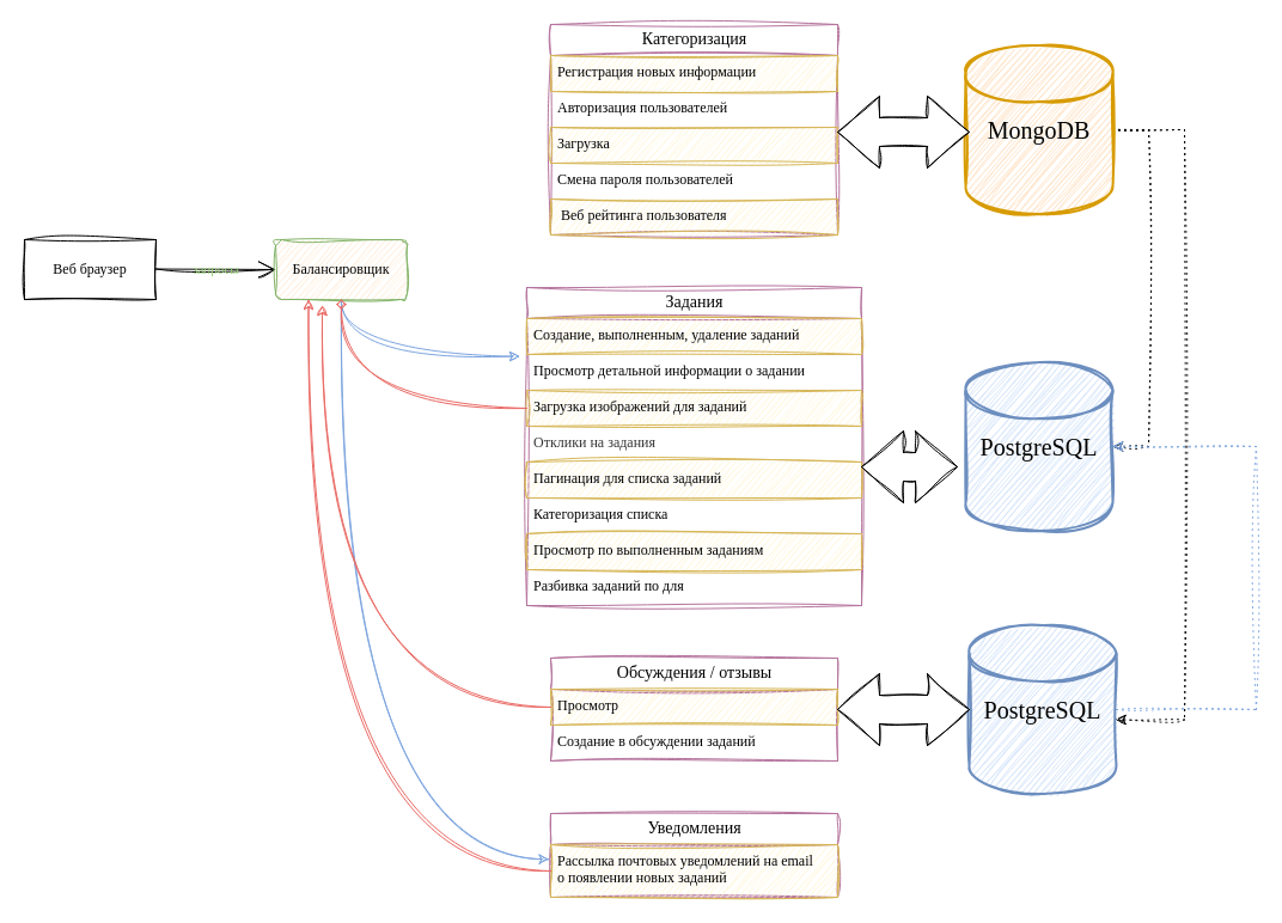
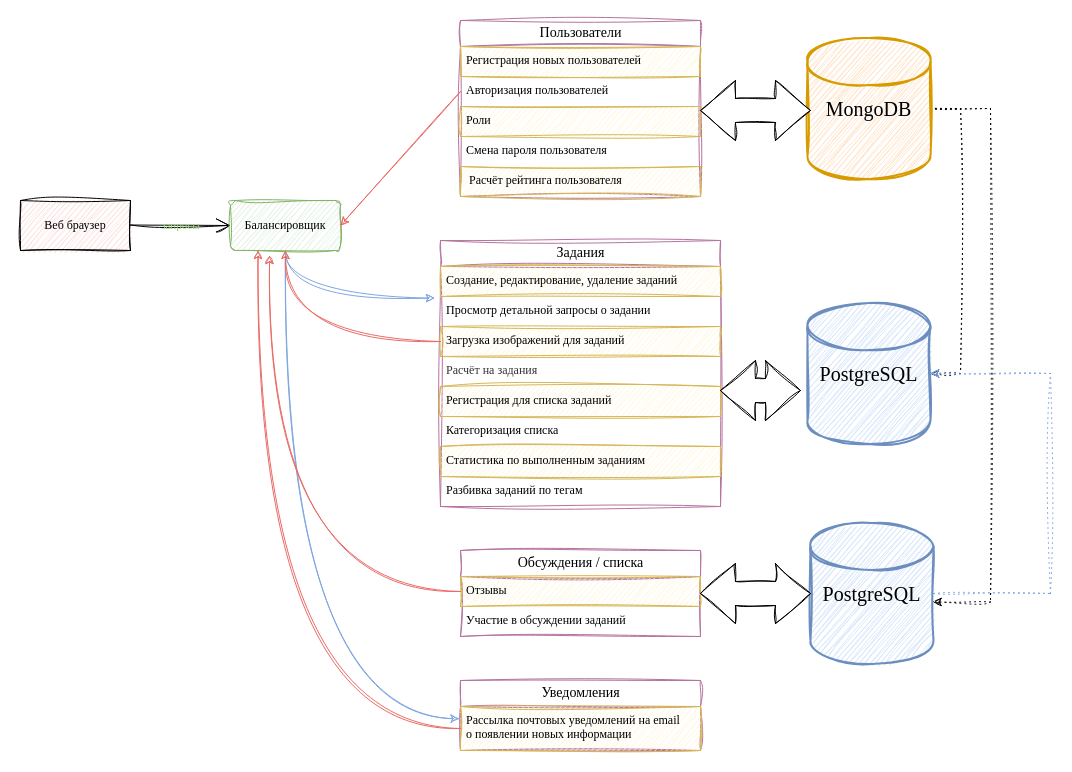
- <mxCell id="7" value="Категоризация" style="swimlane;fontStyle=0;childLayout=stackLayout;horizontal=1;startSize=26;horizontalStack=0;resizeParent=1;resizeParentMax=0;resizeLast=0;collapsible=1;marginBottom=0;align=center;fontSize=14;sketch=1;jiggle=2;curveFitting=1;fontFamily=Comic Sans MS;html=1;labelBackgroundColor=none;strokeColor=#B5739D;" vertex="1" parent="1"><mxGeometry x="460" y="20" width="240" height="176" as="geometry" /></mxCell>
+ <mxCell id="7" value="Пользователи" style="swimlane;fontStyle=0;childLayout=stackLayout;horizontal=1;startSize=26;horizontalStack=0;resizeParent=1;resizeParentMax=0;resizeLast=0;collapsible=1;marginBottom=0;align=center;fontSize=14;sketch=1;jiggle=2;curveFitting=1;fontFamily=Comic Sans MS;html=1;labelBackgroundColor=none;strokeColor=#B5739D;" vertex="1" parent="1"><mxGeometry x="460" y="20" width="240" height="176" as="geometry" /></mxCell>
- <mxCell id="8" value="Регистрация новых информации" style="text;strokeColor=#d6b656;fillColor=#fff2cc;spacingLeft=4;spacingRight=4;overflow=hidden;rotatable=0;points=[[0,0.5],[1,0.5]];portConstraint=eastwest;fontSize=12;whiteSpace=wrap;html=1;fontFamily=Comic Sans MS;sketch=1;curveFitting=1;jiggle=2;labelBackgroundColor=none;" vertex="1" parent="7"><mxGeometry y="26" width="240" height="30" as="geometry" /></mxCell>
+ <mxCell id="8" value="Регистрация новых пользователей" style="text;strokeColor=#d6b656;fillColor=#fff2cc;spacingLeft=4;spacingRight=4;overflow=hidden;rotatable=0;points=[[0,0.5],[1,0.5]];portConstraint=eastwest;fontSize=12;whiteSpace=wrap;html=1;fontFamily=Comic Sans MS;sketch=1;curveFitting=1;jiggle=2;labelBackgroundColor=none;" vertex="1" parent="7"><mxGeometry y="26" width="240" height="30" as="geometry" /></mxCell>
- <mxCell id="10" value="Загрузка" style="text;strokeColor=#d6b656;fillColor=#fff2cc;spacingLeft=4;spacingRight=4;overflow=hidden;rotatable=0;points=[[0,0.5],[1,0.5]];portConstraint=eastwest;fontSize=12;whiteSpace=wrap;html=1;fontFamily=Comic Sans MS;sketch=1;curveFitting=1;jiggle=2;labelBackgroundColor=none;" vertex="1" parent="7"><mxGeometry y="86" width="240" height="30" as="geometry" /></mxCell>
+ <mxCell id="10" value="Роли" style="text;strokeColor=#d6b656;fillColor=#fff2cc;spacingLeft=4;spacingRight=4;overflow=hidden;rotatable=0;points=[[0,0.5],[1,0.5]];portConstraint=eastwest;fontSize=12;whiteSpace=wrap;html=1;fontFamily=Comic Sans MS;sketch=1;curveFitting=1;jiggle=2;labelBackgroundColor=none;" vertex="1" parent="7"><mxGeometry y="86" width="240" height="30" as="geometry" /></mxCell>
- <mxCell id="11" value="Смена пароля пользователей" style="text;spacingLeft=4;spacingRight=4;overflow=hidden;rotatable=0;points=[[0,0.5],[1,0.5]];portConstraint=eastwest;fontSize=12;whiteSpace=wrap;html=1;fontFamily=Comic Sans MS;sketch=1;curveFitting=1;jiggle=2;labelBackgroundColor=none;" vertex="1" parent="7"><mxGeometry y="116" width="240" height="30" as="geometry" /></mxCell>
+ <mxCell id="11" value="Смена пароля пользователя" style="text;spacingLeft=4;spacingRight=4;overflow=hidden;rotatable=0;points=[[0,0.5],[1,0.5]];portConstraint=eastwest;fontSize=12;whiteSpace=wrap;html=1;fontFamily=Comic Sans MS;sketch=1;curveFitting=1;jiggle=2;labelBackgroundColor=none;" vertex="1" parent="7"><mxGeometry y="116" width="240" height="30" as="geometry" /></mxCell>
+ <mxCell id="22" style="rounded=0;sketch=1;hachureGap=4;jiggle=2;curveFitting=1;orthogonalLoop=1;jettySize=auto;html=1;exitX=0;exitY=0.5;exitDx=0;exitDy=0;entryX=1;entryY=0.5;entryDx=0;entryDy=0;fontFamily=Architects Daughter;fontSource=https%3A%2F%2Ffonts.googleapis.com%2Fcss%3Ffamily%3DArchitects%2BDaughter;fontSize=16;elbow=vertical;strokeColor=#EA6B66;" edge="1" parent="1" source="9" target="6"><mxGeometry relative="1" as="geometry" /></mxCell>
- <mxCell id="12" value="&amp;nbsp;Веб рейтинга пользователя" style="text;strokeColor=#d6b656;fillColor=#fff2cc;spacingLeft=4;spacingRight=4;overflow=hidden;rotatable=0;points=[[0,0.5],[1,0.5]];portConstraint=eastwest;fontSize=12;whiteSpace=wrap;html=1;fontFamily=Comic Sans MS;sketch=1;curveFitting=1;jiggle=2;labelBackgroundColor=none;" vertex="1" parent="7"><mxGeometry y="146" width="240" height="30" as="geometry" /></mxCell>
+ <mxCell id="12" value="&amp;nbsp;Расчёт рейтинга пользователя" style="text;strokeColor=#d6b656;fillColor=#fff2cc;spacingLeft=4;spacingRight=4;overflow=hidden;rotatable=0;points=[[0,0.5],[1,0.5]];portConstraint=eastwest;fontSize=12;whiteSpace=wrap;html=1;fontFamily=Comic Sans MS;sketch=1;curveFitting=1;jiggle=2;labelBackgroundColor=none;" vertex="1" parent="7"><mxGeometry y="146" width="240" height="30" as="geometry" /></mxCell>
- <mxCell id="2" value="Веб браузер" style="html=1;whiteSpace=wrap;sketch=1;curveFitting=1;jiggle=2;fontFamily=Comic Sans MS;labelBackgroundColor=none;" vertex="1" parent="1"><mxGeometry x="20" y="200" width="110" height="50" as="geometry" /></mxCell>
+ <mxCell id="2" value="Веб браузер" style="html=1;whiteSpace=wrap;sketch=1;curveFitting=1;jiggle=2;fontFamily=Comic Sans MS;labelBackgroundColor=none;fillColor=#f8cecc;" vertex="1" parent="1"><mxGeometry x="20" y="200" width="110" height="50" as="geometry" /></mxCell>
- <mxCell id="6" value="Балансировщик" style="rounded=1;arcSize=10;whiteSpace=wrap;html=1;align=center;sketch=1;jiggle=2;curveFitting=1;fontFamily=Comic Sans MS;fontSize=12;labelBackgroundColor=none;fillColor=#ffe6cc;strokeColor=#82b366;" vertex="1" parent="1"><mxGeometry x="230" y="200" width="110" height="50" as="geometry" /></mxCell>
+ <mxCell id="6" value="Балансировщик" style="rounded=1;arcSize=10;whiteSpace=wrap;html=1;align=center;sketch=1;jiggle=2;curveFitting=1;fontFamily=Comic Sans MS;fontSize=12;labelBackgroundColor=none;fillColor=#d5e8d4;strokeColor=#82b366;" vertex="1" parent="1"><mxGeometry x="230" y="200" width="110" height="50" as="geometry" /></mxCell>
- <mxCell id="14" value="Создание, выполненным, удаление заданий" style="text;strokeColor=#d6b656;fillColor=#fff2cc;spacingLeft=4;spacingRight=4;overflow=hidden;rotatable=0;points=[[0,0.5],[1,0.5]];portConstraint=eastwest;fontSize=12;whiteSpace=wrap;html=1;fontFamily=Comic Sans MS;sketch=1;curveFitting=1;jiggle=2;labelBackgroundColor=none;" vertex="1" parent="13"><mxGeometry y="26" width="280" height="30" as="geometry" /></mxCell>
+ <mxCell id="14" value="Создание, редактирование, удаление заданий" style="text;strokeColor=#d6b656;fillColor=#fff2cc;spacingLeft=4;spacingRight=4;overflow=hidden;rotatable=0;points=[[0,0.5],[1,0.5]];portConstraint=eastwest;fontSize=12;whiteSpace=wrap;html=1;fontFamily=Comic Sans MS;sketch=1;curveFitting=1;jiggle=2;labelBackgroundColor=none;" vertex="1" parent="13"><mxGeometry y="26" width="280" height="30" as="geometry" /></mxCell>
- <mxCell id="23" style="edgeStyle=orthogonalEdgeStyle;rounded=0;sketch=1;hachureGap=4;jiggle=2;curveFitting=1;orthogonalLoop=1;jettySize=auto;html=1;exitX=0;exitY=0.5;exitDx=0;exitDy=0;entryX=0.5;entryY=1;entryDx=0;entryDy=0;fontFamily=Architects Daughter;fontSource=https%3A%2F%2Ffonts.googleapis.com%2Fcss%3Ffamily%3DArchitects%2BDaughter;fontSize=16;curved=1;strokeColor=#EA6B66;endArrow=diamond;" edge="1" parent="1" source="16" target="6"><mxGeometry relative="1" as="geometry" /></mxCell>
+ <mxCell id="23" style="edgeStyle=orthogonalEdgeStyle;rounded=0;sketch=1;hachureGap=4;jiggle=2;curveFitting=1;orthogonalLoop=1;jettySize=auto;html=1;exitX=0;exitY=0.5;exitDx=0;exitDy=0;entryX=0.5;entryY=1;entryDx=0;entryDy=0;fontFamily=Architects Daughter;fontSource=https%3A%2F%2Ffonts.googleapis.com%2Fcss%3Ffamily%3DArchitects%2BDaughter;fontSize=16;curved=1;strokeColor=#EA6B66;" edge="1" parent="1" source="16" target="6"><mxGeometry relative="1" as="geometry" /></mxCell>
- <mxCell id="15" value="Просмотр детальной информации о&amp;nbsp;задании" style="text;spacingLeft=4;spacingRight=4;overflow=hidden;rotatable=0;points=[[0,0.5],[1,0.5]];portConstraint=eastwest;fontSize=12;whiteSpace=wrap;html=1;fontFamily=Comic Sans MS;sketch=1;curveFitting=1;jiggle=2;labelBackgroundColor=none;" vertex="1" parent="13"><mxGeometry y="56" width="280" height="30" as="geometry" /></mxCell>
+ <mxCell id="15" value="Просмотр детальной запросы о&amp;nbsp;задании" style="text;spacingLeft=4;spacingRight=4;overflow=hidden;rotatable=0;points=[[0,0.5],[1,0.5]];portConstraint=eastwest;fontSize=12;whiteSpace=wrap;html=1;fontFamily=Comic Sans MS;sketch=1;curveFitting=1;jiggle=2;labelBackgroundColor=none;" vertex="1" parent="13"><mxGeometry y="56" width="280" height="30" as="geometry" /></mxCell>
- <mxCell id="17" value="&lt;span style=&quot;color: rgb(51, 51, 51); font-style: normal; font-variant-ligatures: none; font-variant-caps: normal; font-weight: 400; letter-spacing: normal; orphans: 2; text-align: start; text-indent: 0px; text-transform: none; widows: 2; word-spacing: 0px; -webkit-text-stroke-width: 0px; background-color: rgb(255, 255, 255); text-decoration-thickness: initial; text-decoration-style: initial; text-decoration-color: initial; float: none; display: inline !important;&quot;&gt;&lt;font style=&quot;font-size: 12px;&quot;&gt;Отклики на&amp;nbsp;задания&lt;/font&gt;&lt;/span&gt;" style="text;spacingLeft=4;spacingRight=4;overflow=hidden;rotatable=0;points=[[0,0.5],[1,0.5]];portConstraint=eastwest;fontSize=12;whiteSpace=wrap;html=1;fontFamily=Comic Sans MS;sketch=1;curveFitting=1;jiggle=2;labelBackgroundColor=none;" vertex="1" parent="13"><mxGeometry y="116" width="280" height="30" as="geometry" /></mxCell>
+ <mxCell id="17" value="&lt;span style=&quot;color: rgb(51, 51, 51); font-style: normal; font-variant-ligatures: none; font-variant-caps: normal; font-weight: 400; letter-spacing: normal; orphans: 2; text-align: start; text-indent: 0px; text-transform: none; widows: 2; word-spacing: 0px; -webkit-text-stroke-width: 0px; background-color: rgb(255, 255, 255); text-decoration-thickness: initial; text-decoration-style: initial; text-decoration-color: initial; float: none; display: inline !important;&quot;&gt;&lt;font style=&quot;font-size: 12px;&quot;&gt;Расчёт на&amp;nbsp;задания&lt;/font&gt;&lt;/span&gt;" style="text;spacingLeft=4;spacingRight=4;overflow=hidden;rotatable=0;points=[[0,0.5],[1,0.5]];portConstraint=eastwest;fontSize=12;whiteSpace=wrap;html=1;fontFamily=Comic Sans MS;sketch=1;curveFitting=1;jiggle=2;labelBackgroundColor=none;" vertex="1" parent="13"><mxGeometry y="116" width="280" height="30" as="geometry" /></mxCell>
- <mxCell id="18" value="Пагинация для списка заданий" style="text;strokeColor=#d6b656;fillColor=#fff2cc;spacingLeft=4;spacingRight=4;overflow=hidden;rotatable=0;points=[[0,0.5],[1,0.5]];portConstraint=eastwest;fontSize=12;whiteSpace=wrap;html=1;fontFamily=Comic Sans MS;sketch=1;curveFitting=1;jiggle=2;labelBackgroundColor=none;" vertex="1" parent="13"><mxGeometry y="146" width="280" height="30" as="geometry" /></mxCell>
+ <mxCell id="18" value="Регистрация для списка заданий" style="text;strokeColor=#d6b656;fillColor=#fff2cc;spacingLeft=4;spacingRight=4;overflow=hidden;rotatable=0;points=[[0,0.5],[1,0.5]];portConstraint=eastwest;fontSize=12;whiteSpace=wrap;html=1;fontFamily=Comic Sans MS;sketch=1;curveFitting=1;jiggle=2;labelBackgroundColor=none;" vertex="1" parent="13"><mxGeometry y="146" width="280" height="30" as="geometry" /></mxCell>
- <mxCell id="20" value="Просмотр по&amp;nbsp;выполненным заданиям" style="text;spacingLeft=4;spacingRight=4;overflow=hidden;rotatable=0;points=[[0,0.5],[1,0.5]];portConstraint=eastwest;fontSize=12;whiteSpace=wrap;html=1;fontFamily=Comic Sans MS;sketch=1;curveFitting=1;jiggle=2;labelBackgroundColor=none;fillColor=#fff2cc;strokeColor=#d6b656;" vertex="1" parent="13"><mxGeometry y="206" width="280" height="30" as="geometry" /></mxCell>
+ <mxCell id="20" value="Статистика по&amp;nbsp;выполненным заданиям" style="text;spacingLeft=4;spacingRight=4;overflow=hidden;rotatable=0;points=[[0,0.5],[1,0.5]];portConstraint=eastwest;fontSize=12;whiteSpace=wrap;html=1;fontFamily=Comic Sans MS;sketch=1;curveFitting=1;jiggle=2;labelBackgroundColor=none;fillColor=#fff2cc;strokeColor=#d6b656;" vertex="1" parent="13"><mxGeometry y="206" width="280" height="30" as="geometry" /></mxCell>
- <mxCell id="21" value="Разбивка заданий по&amp;nbsp;для" style="text;spacingLeft=4;spacingRight=4;overflow=hidden;rotatable=0;points=[[0,0.5],[1,0.5]];portConstraint=eastwest;fontSize=12;whiteSpace=wrap;html=1;fontFamily=Comic Sans MS;sketch=1;curveFitting=1;jiggle=2;labelBackgroundColor=none;" vertex="1" parent="13"><mxGeometry y="236" width="280" height="30" as="geometry" /></mxCell>
+ <mxCell id="21" value="Разбивка заданий по&amp;nbsp;тегам" style="text;spacingLeft=4;spacingRight=4;overflow=hidden;rotatable=0;points=[[0,0.5],[1,0.5]];portConstraint=eastwest;fontSize=12;whiteSpace=wrap;html=1;fontFamily=Comic Sans MS;sketch=1;curveFitting=1;jiggle=2;labelBackgroundColor=none;" vertex="1" parent="13"><mxGeometry y="236" width="280" height="30" as="geometry" /></mxCell>
- <mxCell id="24" value="Обсуждения / отзывы" style="swimlane;fontStyle=0;childLayout=stackLayout;horizontal=1;startSize=26;horizontalStack=0;resizeParent=1;resizeParentMax=0;resizeLast=0;collapsible=1;marginBottom=0;align=center;fontSize=14;sketch=1;jiggle=2;curveFitting=1;fontFamily=Comic Sans MS;html=1;labelBackgroundColor=none;strokeColor=#B5739D;" vertex="1" parent="1"><mxGeometry x="460" y="550" width="240" height="86" as="geometry" /></mxCell>
+ <mxCell id="24" value="Обсуждения / списка" style="swimlane;fontStyle=0;childLayout=stackLayout;horizontal=1;startSize=26;horizontalStack=0;resizeParent=1;resizeParentMax=0;resizeLast=0;collapsible=1;marginBottom=0;align=center;fontSize=14;sketch=1;jiggle=2;curveFitting=1;fontFamily=Comic Sans MS;html=1;labelBackgroundColor=none;strokeColor=#B5739D;" vertex="1" parent="1"><mxGeometry x="460" y="550" width="240" height="86" as="geometry" /></mxCell>
- <mxCell id="25" value="Просмотр" style="text;strokeColor=#d6b656;fillColor=#fff2cc;spacingLeft=4;spacingRight=4;overflow=hidden;rotatable=0;points=[[0,0.5],[1,0.5]];portConstraint=eastwest;fontSize=12;whiteSpace=wrap;html=1;fontFamily=Comic Sans MS;sketch=1;curveFitting=1;jiggle=2;labelBackgroundColor=none;" vertex="1" parent="24"><mxGeometry y="26" width="240" height="30" as="geometry" /></mxCell>
+ <mxCell id="25" value="Отзывы" style="text;strokeColor=#d6b656;fillColor=#fff2cc;spacingLeft=4;spacingRight=4;overflow=hidden;rotatable=0;points=[[0,0.5],[1,0.5]];portConstraint=eastwest;fontSize=12;whiteSpace=wrap;html=1;fontFamily=Comic Sans MS;sketch=1;curveFitting=1;jiggle=2;labelBackgroundColor=none;" vertex="1" parent="24"><mxGeometry y="26" width="240" height="30" as="geometry" /></mxCell>
- <mxCell id="26" value="Создание в&amp;nbsp;обсуждении заданий" style="text;spacingLeft=4;spacingRight=4;overflow=hidden;rotatable=0;points=[[0,0.5],[1,0.5]];portConstraint=eastwest;fontSize=12;whiteSpace=wrap;html=1;fontFamily=Comic Sans MS;sketch=1;curveFitting=1;jiggle=2;labelBackgroundColor=none;" vertex="1" parent="24"><mxGeometry y="56" width="240" height="30" as="geometry" /></mxCell>
+ <mxCell id="26" value="Участие в&amp;nbsp;обсуждении заданий" style="text;spacingLeft=4;spacingRight=4;overflow=hidden;rotatable=0;points=[[0,0.5],[1,0.5]];portConstraint=eastwest;fontSize=12;whiteSpace=wrap;html=1;fontFamily=Comic Sans MS;sketch=1;curveFitting=1;jiggle=2;labelBackgroundColor=none;" vertex="1" parent="24"><mxGeometry y="56" width="240" height="30" as="geometry" /></mxCell>
- <mxCell id="29" value="Рассылка почтовых уведомлений на&amp;nbsp;email о&amp;nbsp;появлении новых заданий" style="text;strokeColor=#d6b656;fillColor=#fff2cc;spacingLeft=4;spacingRight=4;overflow=hidden;rotatable=0;points=[[0,0.5],[1,0.5]];portConstraint=eastwest;fontSize=12;whiteSpace=wrap;html=1;fontFamily=Comic Sans MS;sketch=1;curveFitting=1;jiggle=2;labelBackgroundColor=none;" vertex="1" parent="28"><mxGeometry y="26" width="240" height="44" as="geometry" /></mxCell>
+ <mxCell id="29" value="Рассылка почтовых уведомлений на&amp;nbsp;email о&amp;nbsp;появлении новых информации" style="text;strokeColor=#d6b656;fillColor=#fff2cc;spacingLeft=4;spacingRight=4;overflow=hidden;rotatable=0;points=[[0,0.5],[1,0.5]];portConstraint=eastwest;fontSize=12;whiteSpace=wrap;html=1;fontFamily=Comic Sans MS;sketch=1;curveFitting=1;jiggle=2;labelBackgroundColor=none;" vertex="1" parent="28"><mxGeometry y="26" width="240" height="44" as="geometry" /></mxCell>
